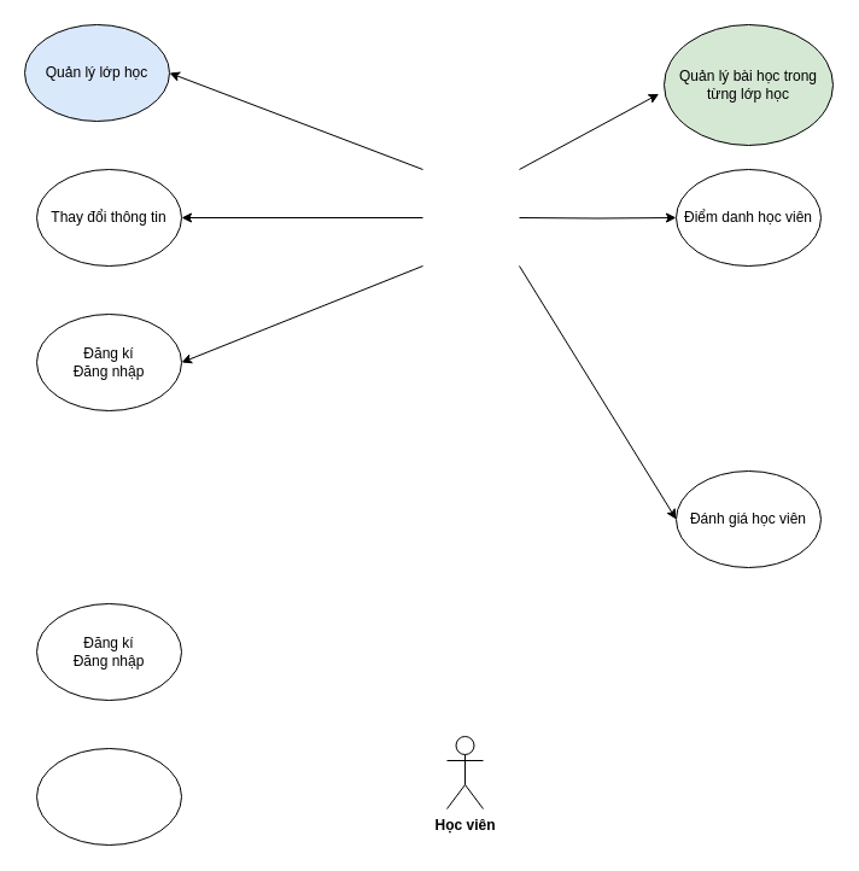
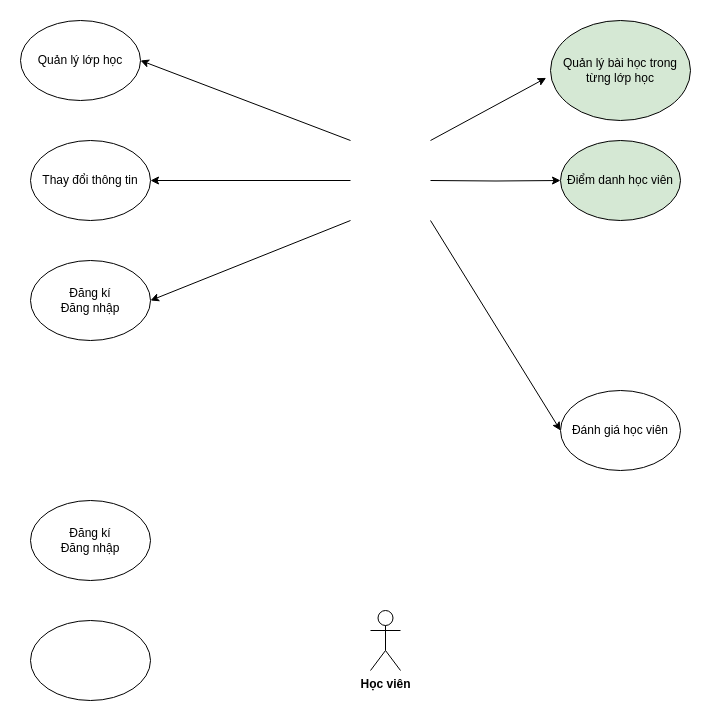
- <mxCell id="5" value="Quản lý lớp học" style="ellipse;whiteSpace=wrap;html=1;fillColor=#dae8fc;" vertex="1" parent="1"><mxGeometry x="20" y="20" width="120" height="80" as="geometry" /></mxCell>
+ <mxCell id="5" value="Quản lý lớp học" style="ellipse;whiteSpace=wrap;html=1;" vertex="1" parent="1"><mxGeometry x="20" y="20" width="120" height="80" as="geometry" /></mxCell>
- <mxCell id="7" value="Điểm danh học viên" style="ellipse;whiteSpace=wrap;html=1;" vertex="1" parent="1"><mxGeometry x="560" y="140" width="120" height="80" as="geometry" /></mxCell>
+ <mxCell id="7" value="Điểm danh học viên" style="ellipse;whiteSpace=wrap;html=1;fillColor=#d5e8d4;" vertex="1" parent="1"><mxGeometry x="560" y="140" width="120" height="80" as="geometry" /></mxCell>
